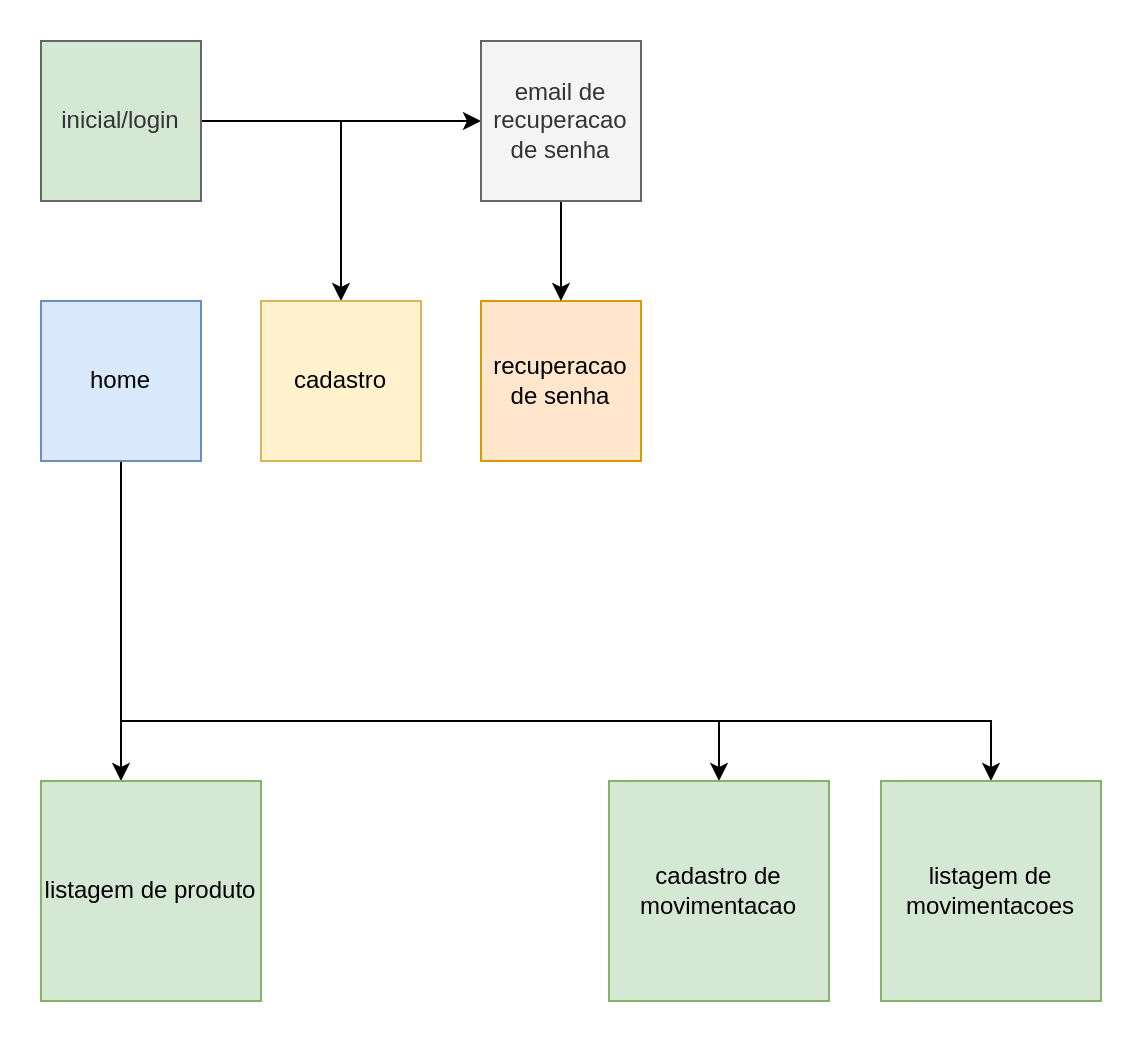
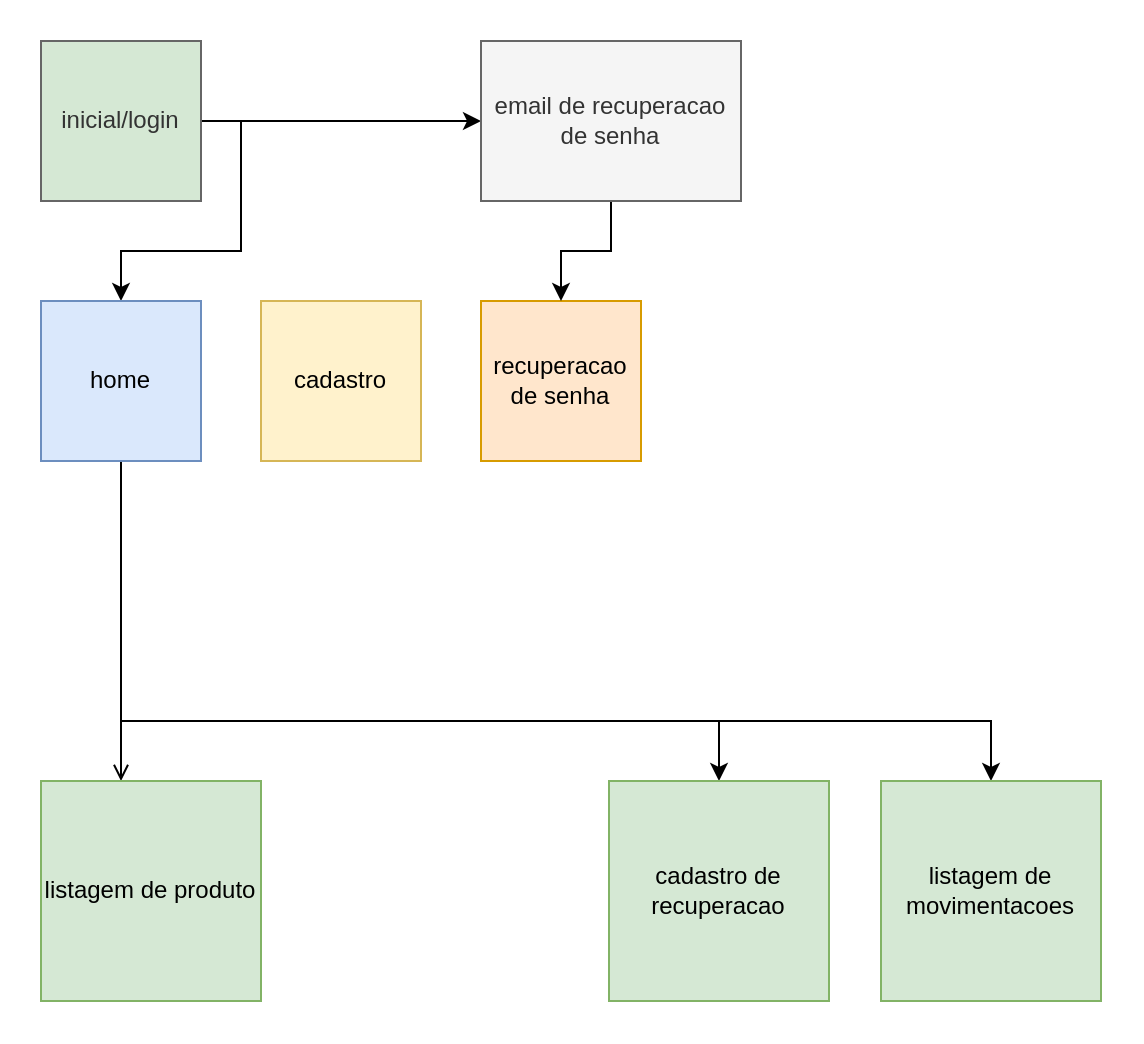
- <mxCell id="15" value="email de recuperacao&lt;br&gt;de senha&lt;br&gt;" style="whiteSpace=wrap;html=1;aspect=fixed;fillColor=#f5f5f5;strokeColor=#666666;fontColor=#333333;" vertex="1" parent="1"><mxGeometry x="240" y="20" width="80" height="80" as="geometry" /></mxCell>
+ <mxCell id="15" value="email de recuperacao&lt;br&gt;de senha&lt;br&gt;" style="whiteSpace=wrap;html=1;aspect=fixed;fillColor=#f5f5f5;strokeColor=#666666;fontColor=#333333;" vertex="1" parent="1"><mxGeometry x="240" y="20" width="130" height="80" as="geometry" /></mxCell>
- <mxCell id="3" style="edgeStyle=orthogonalEdgeStyle;rounded=0;orthogonalLoop=1;jettySize=auto;html=1;exitX=1;exitY=0.5;exitDx=0;exitDy=0;" edge="1" parent="1" source="4" target="9"><mxGeometry relative="1" as="geometry"><mxPoint x="130" y="70" as="sourcePoint" /></mxGeometry></mxCell>
+ <mxCell id="3" style="edgeStyle=orthogonalEdgeStyle;rounded=0;orthogonalLoop=1;jettySize=auto;html=1;exitX=1;exitY=0.5;exitDx=0;exitDy=0;" edge="1" parent="1" source="4" target="8"><mxGeometry relative="1" as="geometry"><mxPoint x="130" y="70" as="sourcePoint" /></mxGeometry></mxCell>
- <mxCell id="5" style="edgeStyle=orthogonalEdgeStyle;rounded=0;orthogonalLoop=1;jettySize=auto;html=1;" edge="1" parent="1" source="8" target="11"><mxGeometry relative="1" as="geometry"><Array as="points"><mxPoint x="60" y="330" /><mxPoint x="60" y="330" /></Array></mxGeometry></mxCell>
+ <mxCell id="5" style="edgeStyle=orthogonalEdgeStyle;rounded=0;orthogonalLoop=1;jettySize=auto;html=1;endArrow=open;" edge="1" parent="1" source="8" target="11"><mxGeometry relative="1" as="geometry"><Array as="points"><mxPoint x="60" y="330" /><mxPoint x="60" y="330" /></Array></mxGeometry></mxCell>
- <mxCell id="12" value="cadastro de movimentacao&lt;br&gt;" style="whiteSpace=wrap;html=1;aspect=fixed;fillColor=#d5e8d4;strokeColor=#82b366;" vertex="1" parent="1"><mxGeometry x="304" y="390" width="110" height="110" as="geometry" /></mxCell>
+ <mxCell id="12" value="cadastro de recuperacao&lt;br&gt;" style="whiteSpace=wrap;html=1;aspect=fixed;fillColor=#d5e8d4;strokeColor=#82b366;" vertex="1" parent="1"><mxGeometry x="304" y="390" width="110" height="110" as="geometry" /></mxCell>
